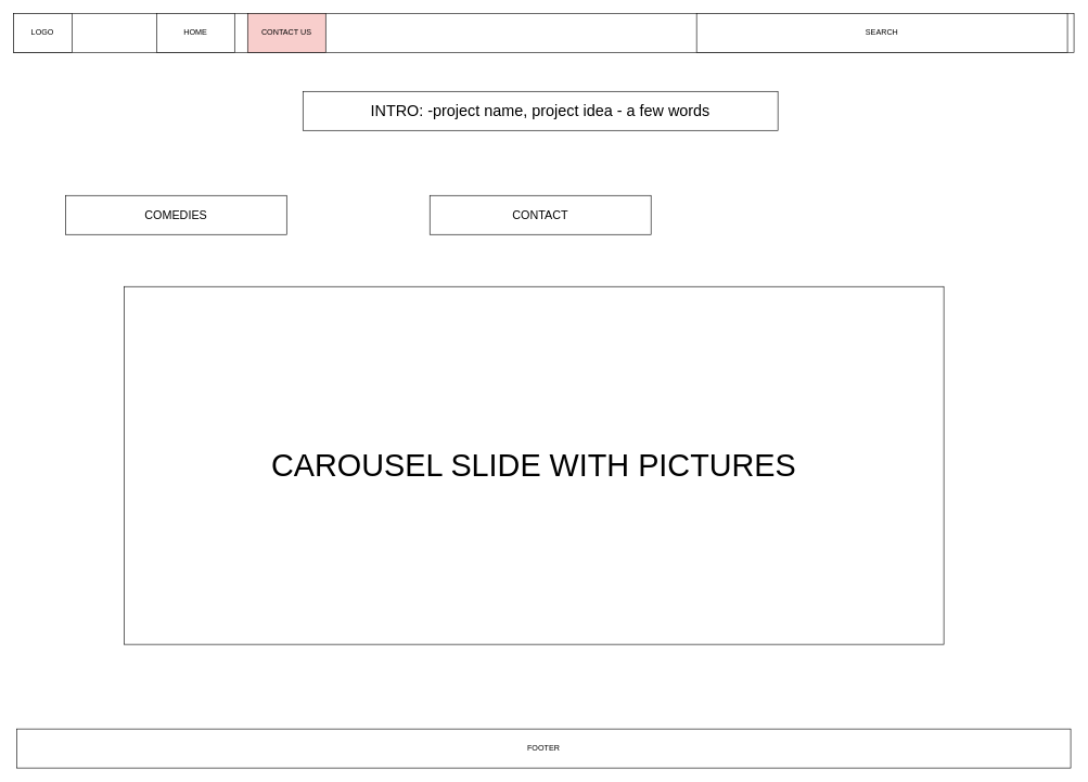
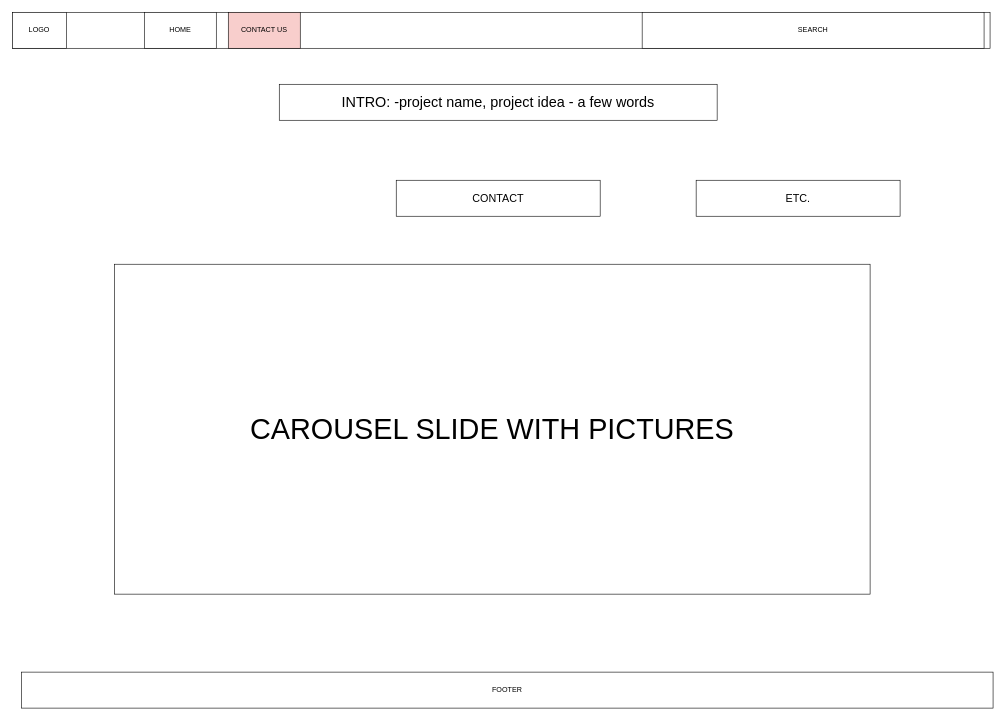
- <mxCell id="8" value="&lt;font style=&quot;font-size: 18px;&quot;&gt;COMEDIES&lt;/font&gt;" style="rounded=0;whiteSpace=wrap;html=1;" vertex="1" parent="1"><mxGeometry x="100" y="300" width="340" height="60" as="geometry" /></mxCell>
+ <mxCell id="10" value="&lt;font style=&quot;font-size: 18px;&quot;&gt;ETC.&lt;/font&gt;" style="rounded=0;whiteSpace=wrap;html=1;" vertex="1" parent="1"><mxGeometry x="1160" y="300" width="340" height="60" as="geometry" /></mxCell>
- <mxCell id="11" value="FOOTER" style="rounded=0;whiteSpace=wrap;html=1;" vertex="1" parent="1"><mxGeometry x="25" y="1120" width="1620" height="60" as="geometry" /></mxCell>
+ <mxCell id="11" value="FOOTER" style="rounded=0;whiteSpace=wrap;html=1;" vertex="1" parent="1"><mxGeometry x="35" y="1120" width="1620" height="60" as="geometry" /></mxCell>
